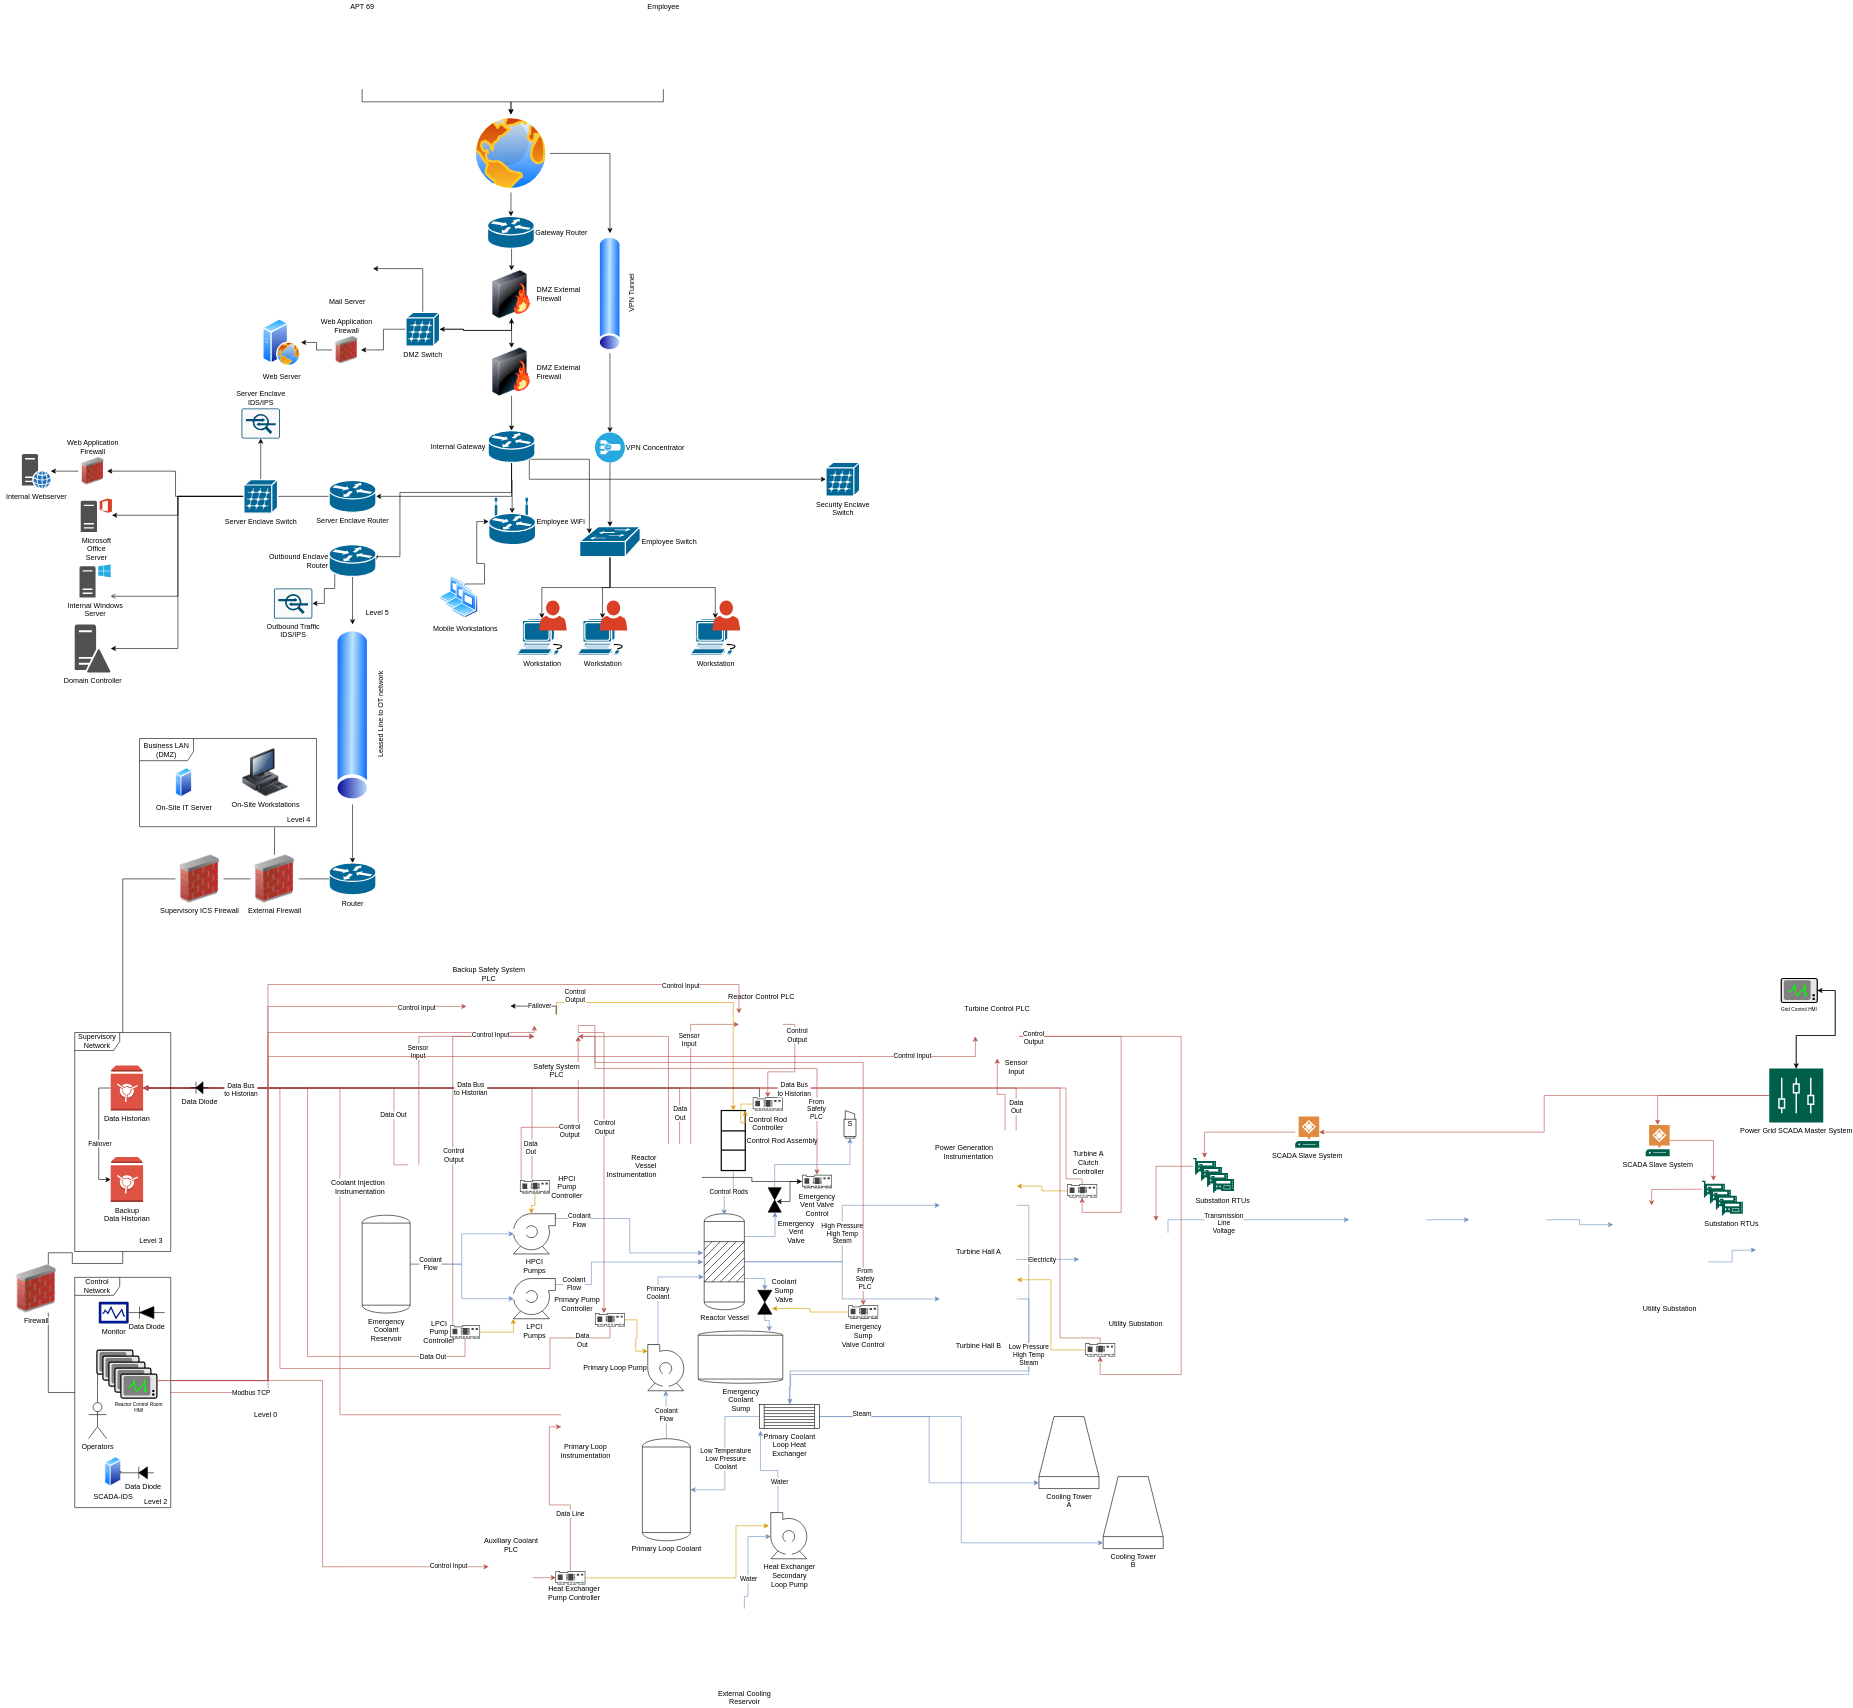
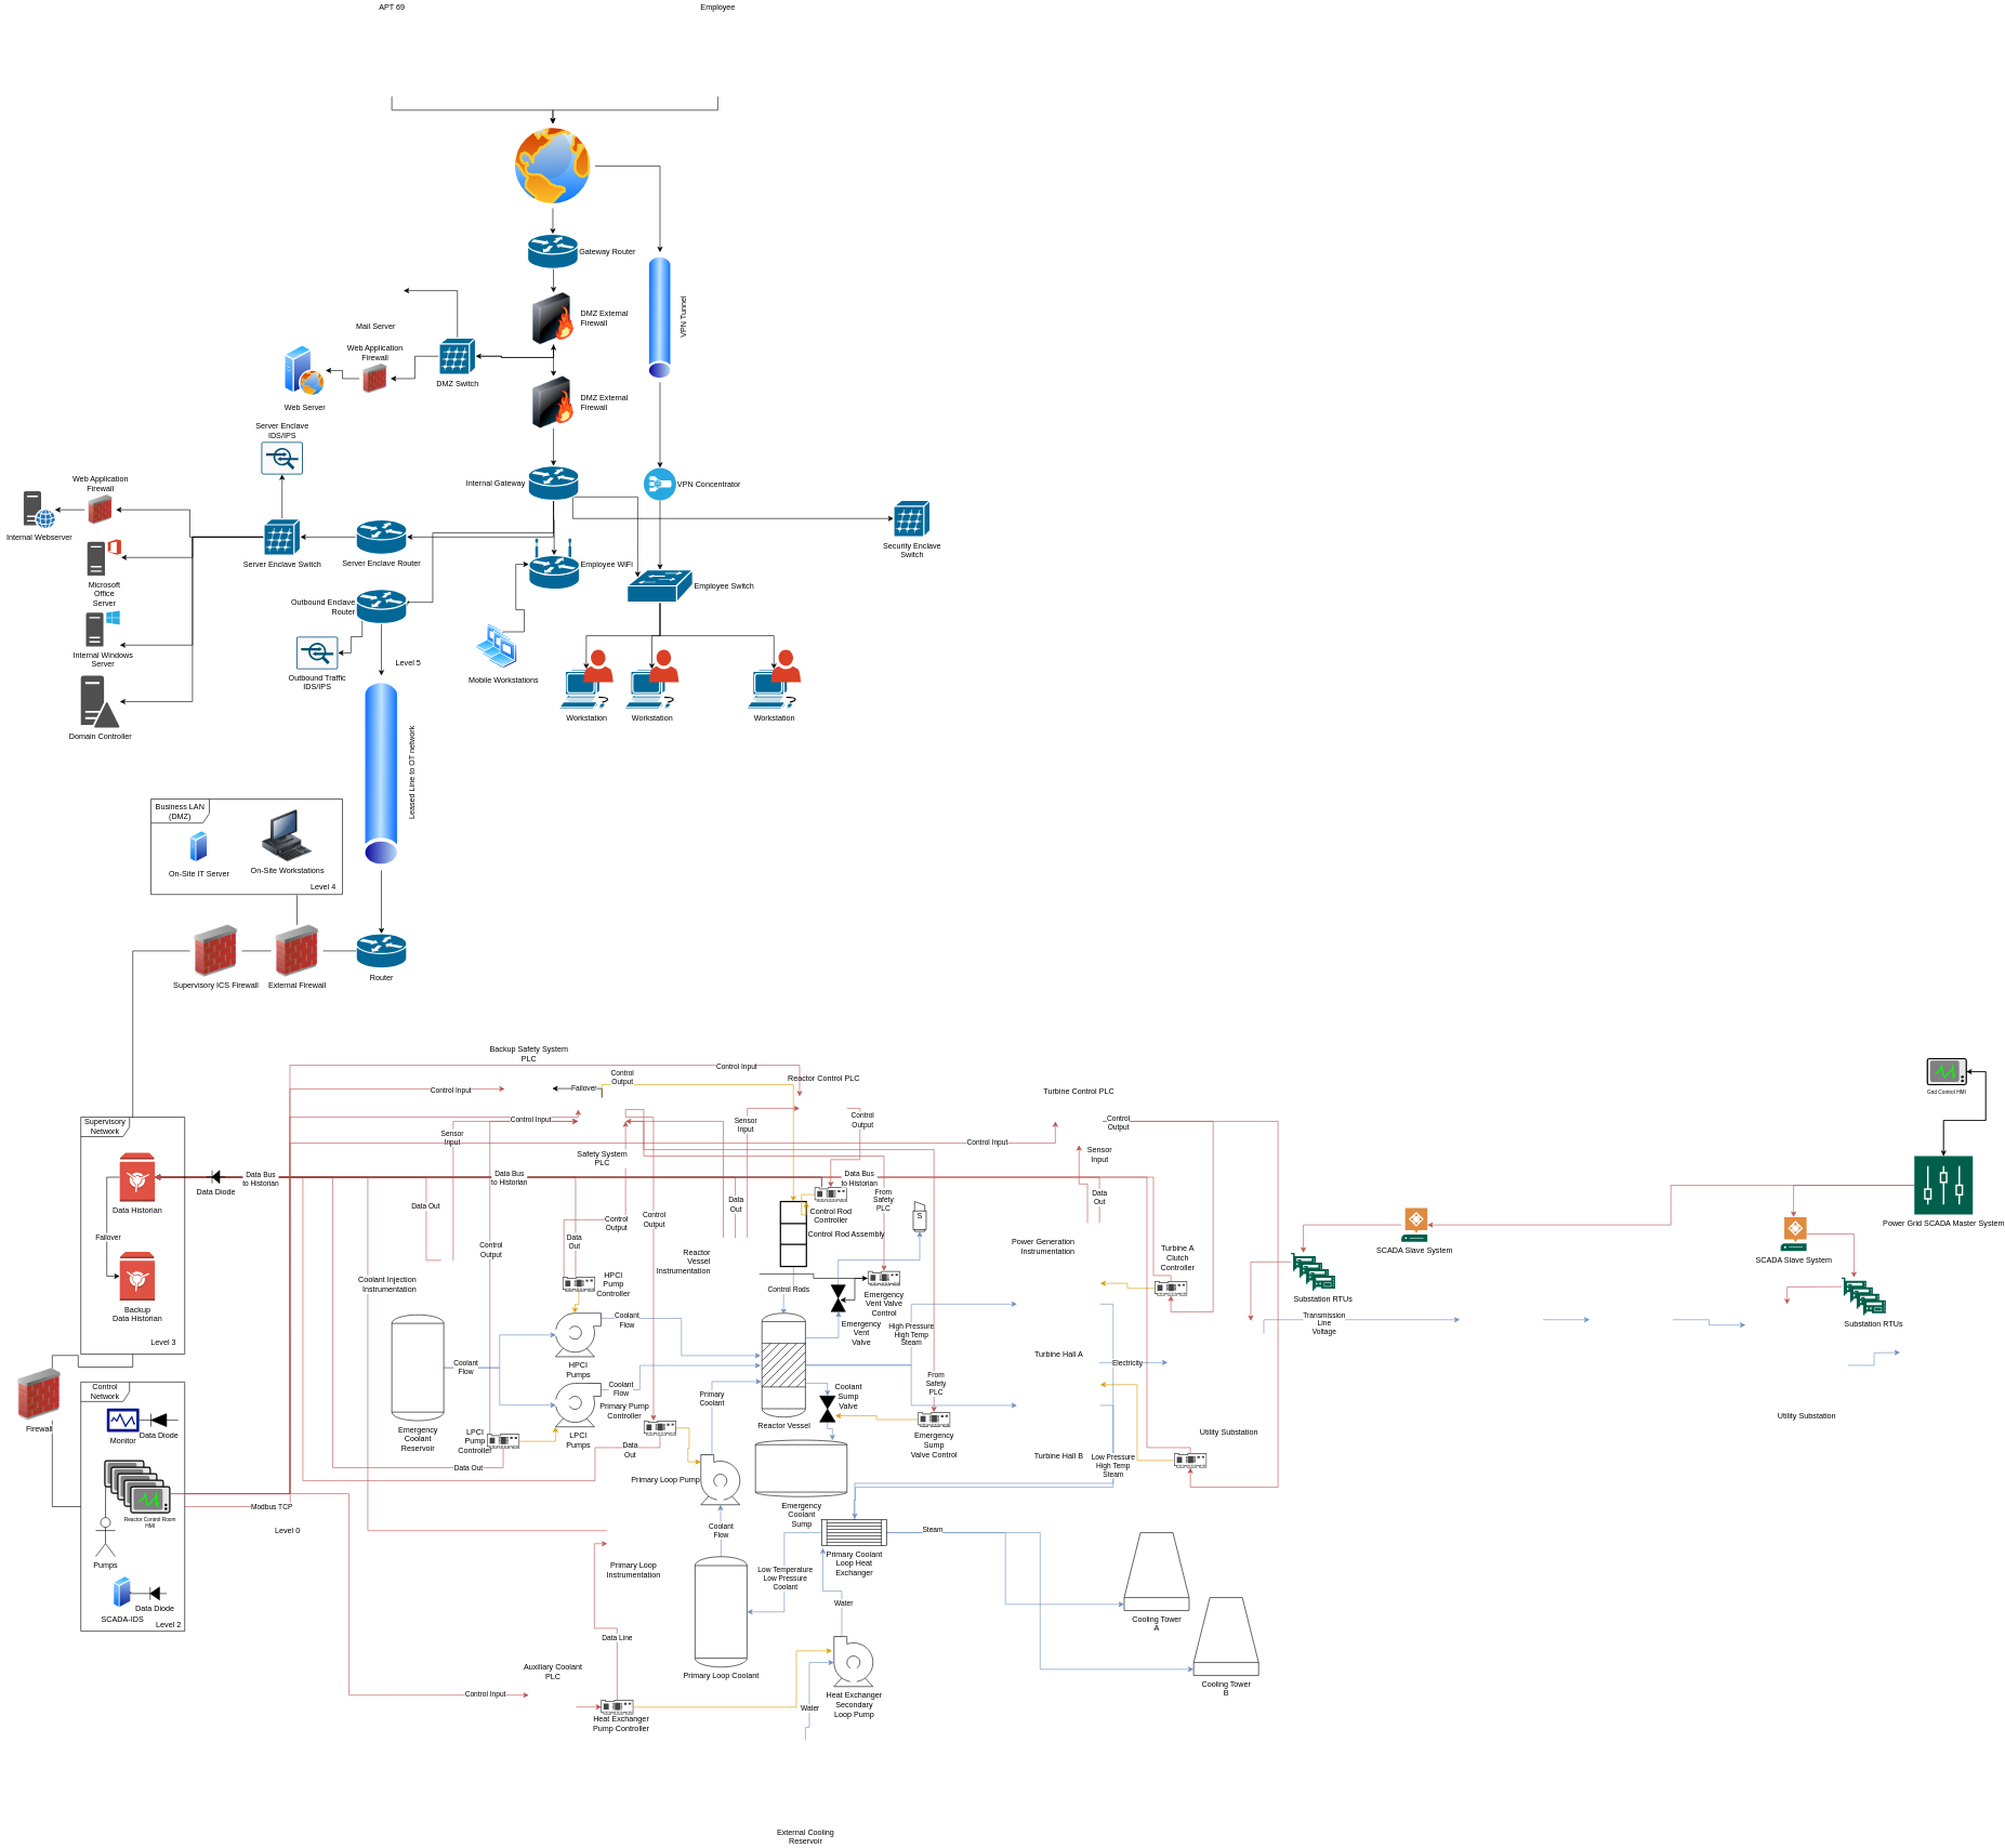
- <mxCell id="41" style="edgeStyle=orthogonalEdgeStyle;rounded=0;orthogonalLoop=1;jettySize=auto;html=1;exitX=0;exitY=0.5;exitDx=0;exitDy=0;exitPerimeter=0;entryX=1;entryY=0.5;entryDx=0;entryDy=0;entryPerimeter=0;endArrow=none;" parent="1" source="42" target="48" edge="1"><mxGeometry relative="1" as="geometry" /></mxCell>
+ <mxCell id="41" style="edgeStyle=orthogonalEdgeStyle;rounded=0;orthogonalLoop=1;jettySize=auto;html=1;exitX=0;exitY=0.5;exitDx=0;exitDy=0;exitPerimeter=0;entryX=1;entryY=0.5;entryDx=0;entryDy=0;entryPerimeter=0;" parent="1" source="42" target="48" edge="1"><mxGeometry relative="1" as="geometry" /></mxCell>
- <mxCell id="44" style="edgeStyle=orthogonalEdgeStyle;rounded=0;orthogonalLoop=1;jettySize=auto;html=1;exitX=0;exitY=0.5;exitDx=0;exitDy=0;exitPerimeter=0;endArrow=open;" parent="1" source="48" target="51" edge="1"><mxGeometry relative="1" as="geometry"><Array as="points"><mxPoint x="296" y="827" /><mxPoint x="296" y="993" /></Array></mxGeometry></mxCell>
+ <mxCell id="44" style="edgeStyle=orthogonalEdgeStyle;rounded=0;orthogonalLoop=1;jettySize=auto;html=1;exitX=0;exitY=0.5;exitDx=0;exitDy=0;exitPerimeter=0;" parent="1" source="48" target="51" edge="1"><mxGeometry relative="1" as="geometry"><Array as="points"><mxPoint x="296" y="827" /><mxPoint x="296" y="993" /></Array></mxGeometry></mxCell>
- <mxCell id="265" value="Operators" style="shape=umlActor;verticalLabelPosition=bottom;labelBackgroundColor=#ffffff;verticalAlign=top;html=1;outlineConnect=0;" parent="1" vertex="1"><mxGeometry x="147" y="2336.75" width="30" height="60" as="geometry" /></mxCell>
+ <mxCell id="265" value="Pumps" style="shape=umlActor;verticalLabelPosition=bottom;labelBackgroundColor=#ffffff;verticalAlign=top;html=1;outlineConnect=0;" parent="1" vertex="1"><mxGeometry x="147" y="2336.75" width="30" height="60" as="geometry" /></mxCell>
